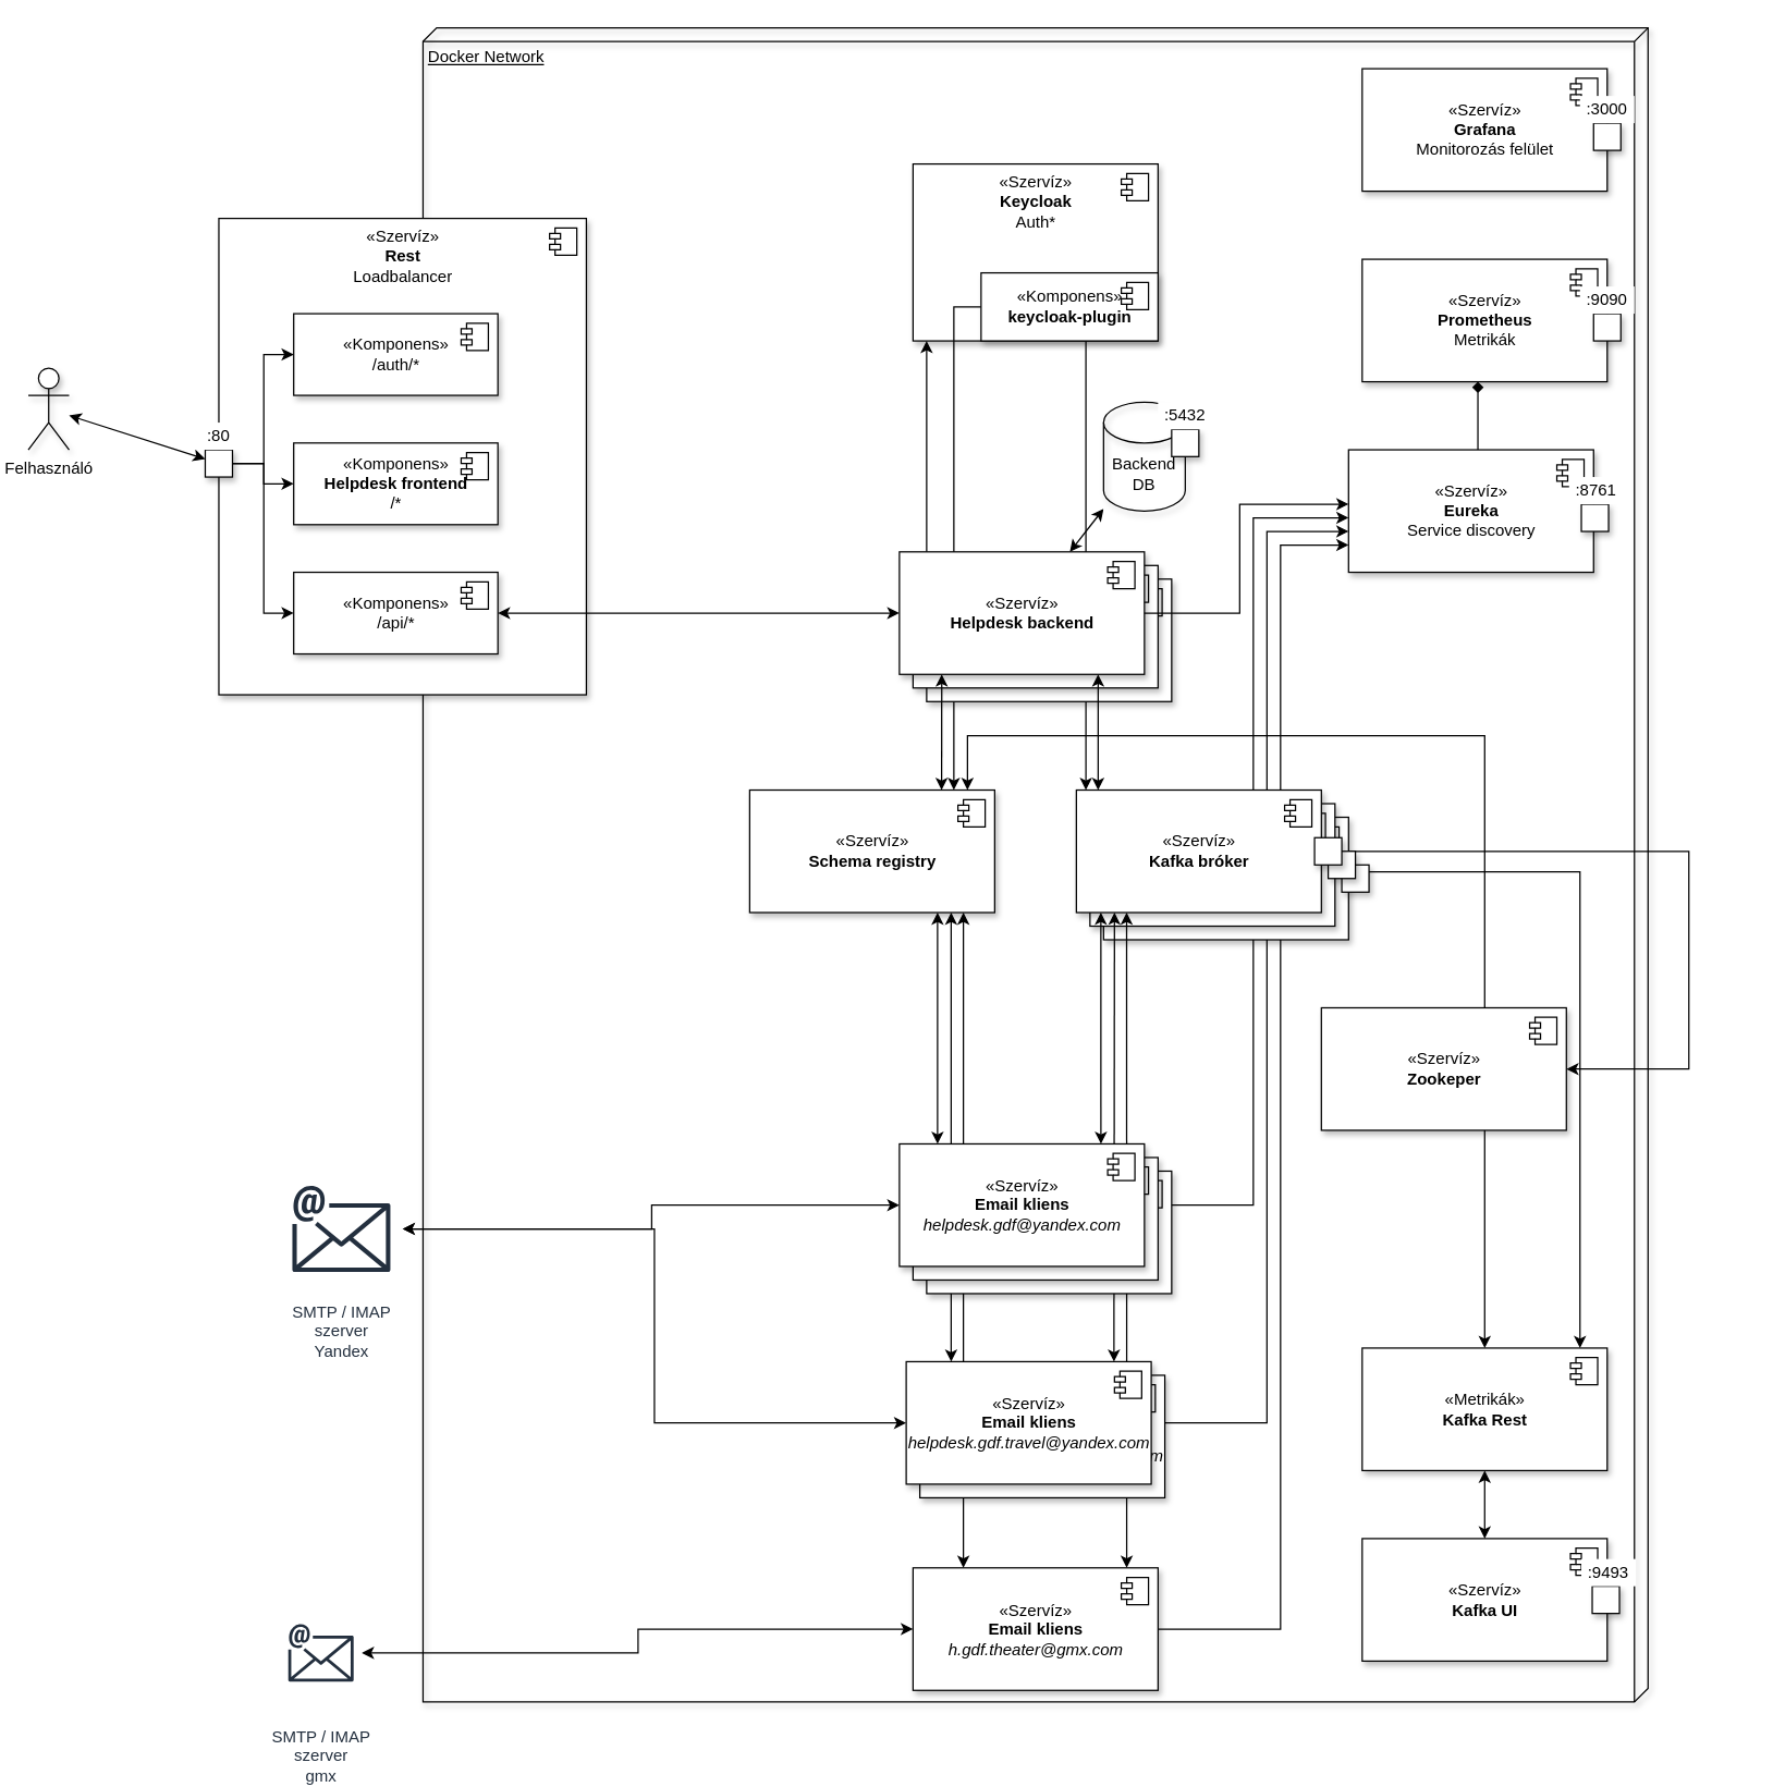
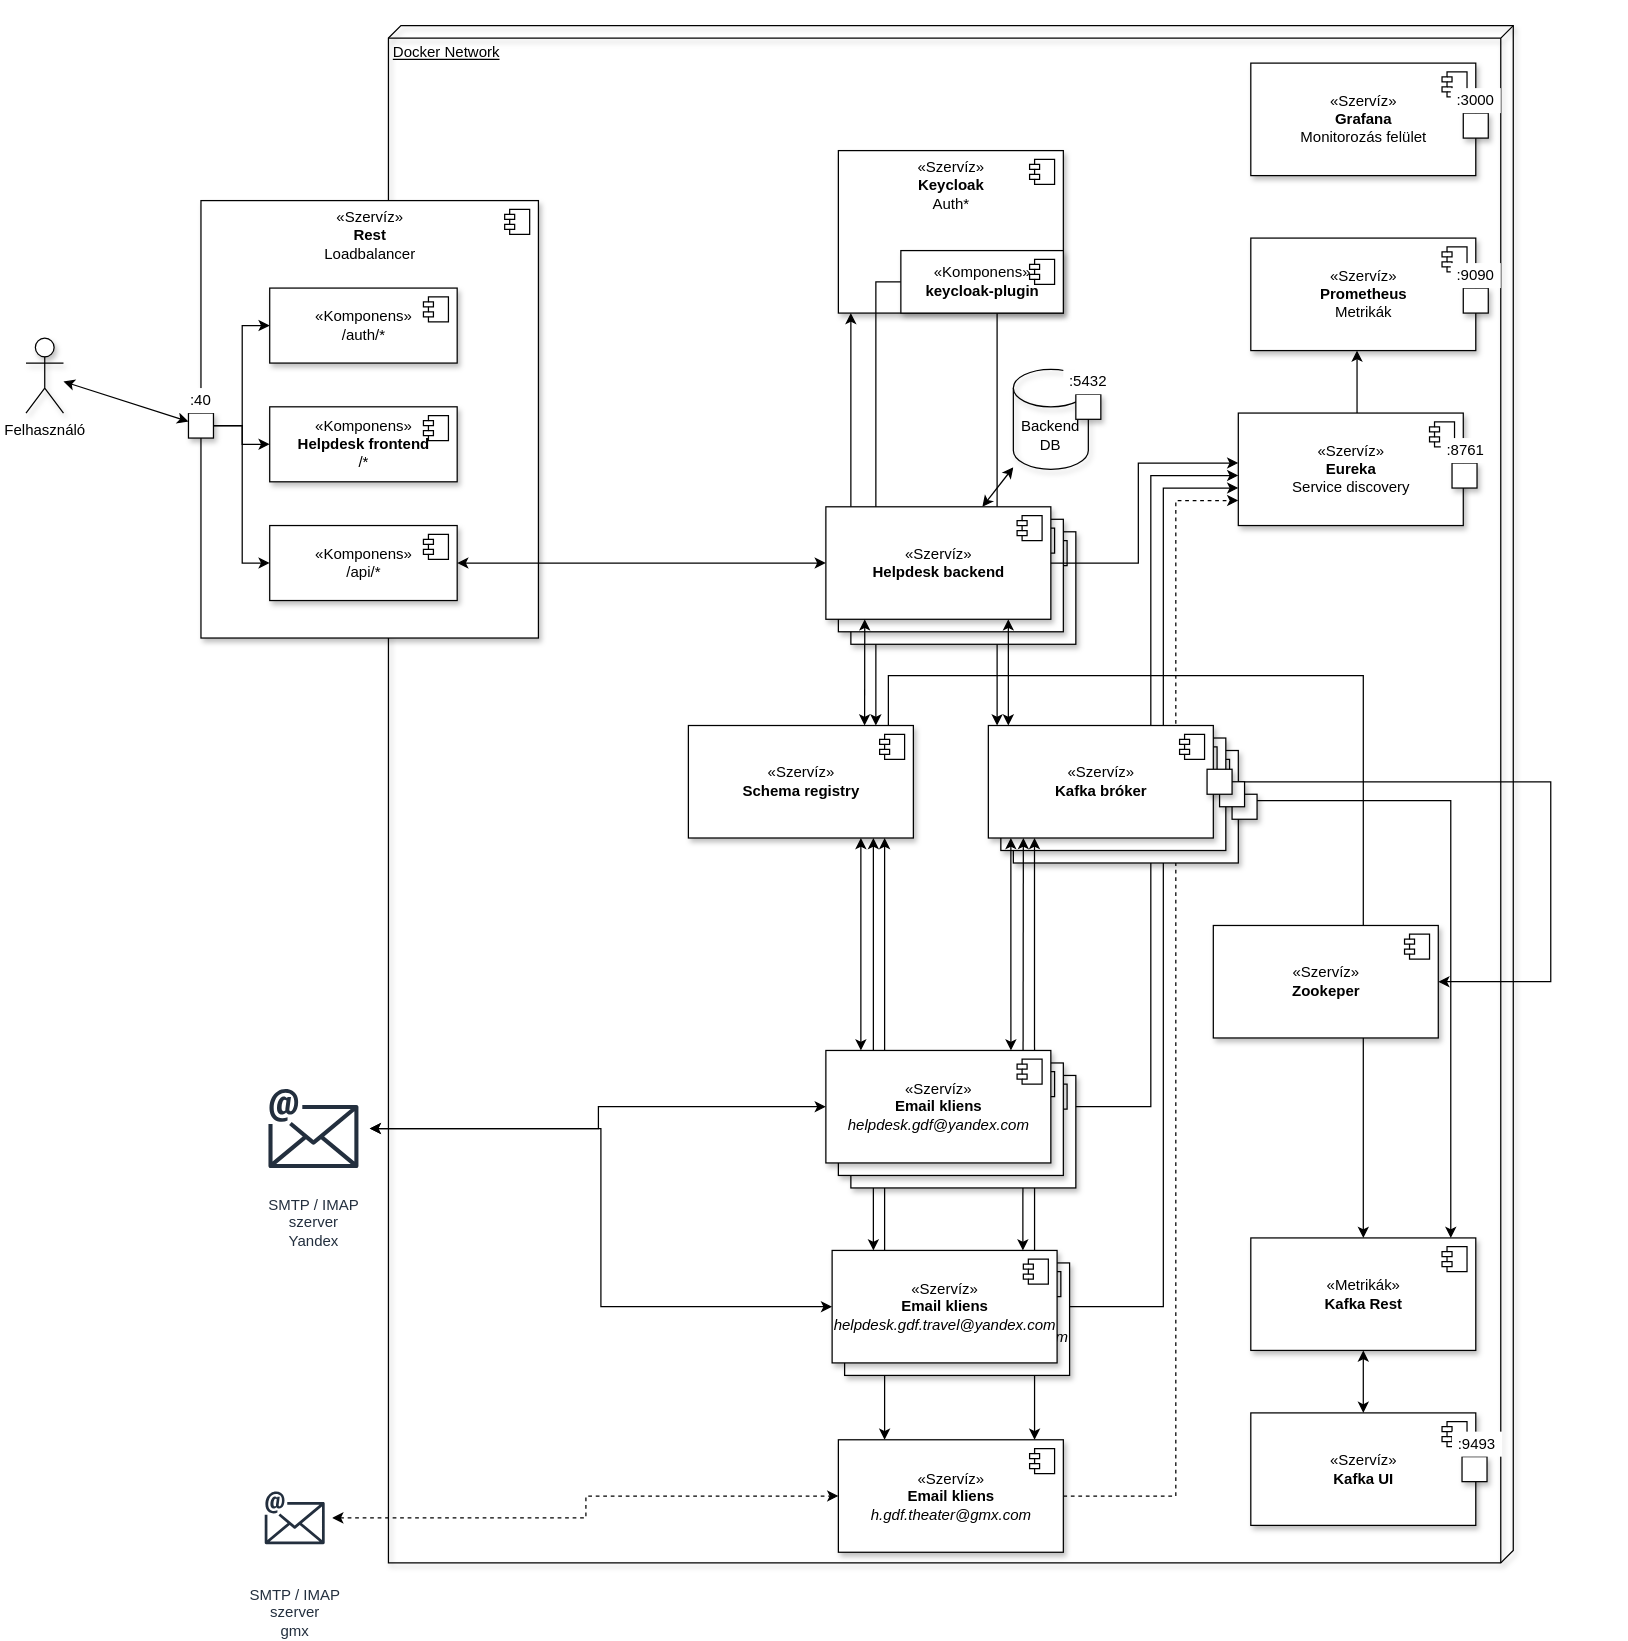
- <mxCell id="55" style="edgeStyle=elbowEdgeStyle;rounded=0;sketch=0;orthogonalLoop=1;jettySize=auto;html=1;shadow=0;startArrow=none;startFill=0;endArrow=diamond;endFill=1;" parent="1" source="46" target="51" edge="1"><mxGeometry relative="1" as="geometry" /></mxCell>
+ <mxCell id="55" style="edgeStyle=elbowEdgeStyle;rounded=0;sketch=0;orthogonalLoop=1;jettySize=auto;html=1;shadow=0;startArrow=none;startFill=0;endArrow=classic;endFill=1;" parent="1" source="46" target="51" edge="1"><mxGeometry relative="1" as="geometry" /></mxCell>
- <mxCell id="74" value=":80" style="text;html=1;strokeColor=none;align=center;verticalAlign=middle;whiteSpace=wrap;rounded=0;shadow=0;fillColor=#ffffff;" parent="63" vertex="1"><mxGeometry y="150" width="40" height="20" as="geometry" /></mxCell>
+ <mxCell id="74" value=":40" style="text;html=1;strokeColor=none;align=center;verticalAlign=middle;whiteSpace=wrap;rounded=0;shadow=0;fillColor=#ffffff;" parent="63" vertex="1"><mxGeometry y="150" width="40" height="20" as="geometry" /></mxCell>
- <mxCell id="21" style="edgeStyle=elbowEdgeStyle;rounded=0;sketch=0;orthogonalLoop=1;jettySize=auto;html=1;shadow=0;startArrow=classic;startFill=1;endArrow=classic;endFill=1;" parent="1" source="22" target="24" edge="1"><mxGeometry relative="1" as="geometry"><Array as="points"><mxPoint x="710" y="540" /><mxPoint x="740" y="540" /><mxPoint x="710" y="550" /><mxPoint x="700" y="550" /><mxPoint x="1170" y="550" /><mxPoint x="600" y="760" /><mxPoint x="1130" y="880" /><mxPoint x="1040" y="780" /><mxPoint x="970" y="800" /><mxPoint x="900" y="800" /></Array></mxGeometry></mxCell>
+ <mxCell id="21" style="edgeStyle=elbowEdgeStyle;rounded=0;sketch=0;orthogonalLoop=1;jettySize=auto;html=1;shadow=0;startArrow=classic;startFill=1;endArrow=none;endFill=1;" parent="1" source="22" target="24" edge="1"><mxGeometry relative="1" as="geometry"><Array as="points"><mxPoint x="710" y="540" /><mxPoint x="740" y="540" /><mxPoint x="710" y="550" /><mxPoint x="700" y="550" /><mxPoint x="1170" y="550" /><mxPoint x="600" y="760" /><mxPoint x="1130" y="880" /><mxPoint x="1040" y="780" /><mxPoint x="970" y="800" /><mxPoint x="900" y="800" /></Array></mxGeometry></mxCell>
- <mxCell id="14" style="edgeStyle=elbowEdgeStyle;rounded=0;sketch=0;orthogonalLoop=1;jettySize=auto;html=1;shadow=0;startArrow=none;startFill=0;endArrow=classic;endFill=1;" parent="1" source="15" target="46" edge="1"><mxGeometry relative="1" as="geometry"><Array as="points"><mxPoint x="940" y="400" /><mxPoint x="940" y="410" /><mxPoint x="940" y="390" /><mxPoint x="940" y="1080" /><mxPoint x="930" y="375" /><mxPoint x="930" y="420" /><mxPoint x="930" y="285" /><mxPoint x="960" y="340" /></Array></mxGeometry></mxCell>
+ <mxCell id="14" style="edgeStyle=elbowEdgeStyle;rounded=0;sketch=0;orthogonalLoop=1;jettySize=auto;html=1;shadow=0;startArrow=none;startFill=0;endArrow=classic;endFill=1;dashed=1;" parent="1" source="15" target="46" edge="1"><mxGeometry relative="1" as="geometry"><Array as="points"><mxPoint x="940" y="400" /><mxPoint x="940" y="410" /><mxPoint x="940" y="390" /><mxPoint x="940" y="1080" /><mxPoint x="930" y="375" /><mxPoint x="930" y="420" /><mxPoint x="930" y="285" /><mxPoint x="960" y="340" /></Array></mxGeometry></mxCell>
- <mxCell id="17" style="edgeStyle=elbowEdgeStyle;rounded=0;sketch=0;orthogonalLoop=1;jettySize=auto;html=1;shadow=0;startArrow=classic;startFill=1;endArrow=classic;endFill=1;" parent="1" source="18" target="15" edge="1"><mxGeometry relative="1" as="geometry" /></mxCell>
+ <mxCell id="17" style="edgeStyle=elbowEdgeStyle;rounded=0;sketch=0;orthogonalLoop=1;jettySize=auto;html=1;shadow=0;startArrow=classic;startFill=1;endArrow=classic;endFill=1;dashed=1;" parent="1" source="18" target="15" edge="1"><mxGeometry relative="1" as="geometry" /></mxCell>
